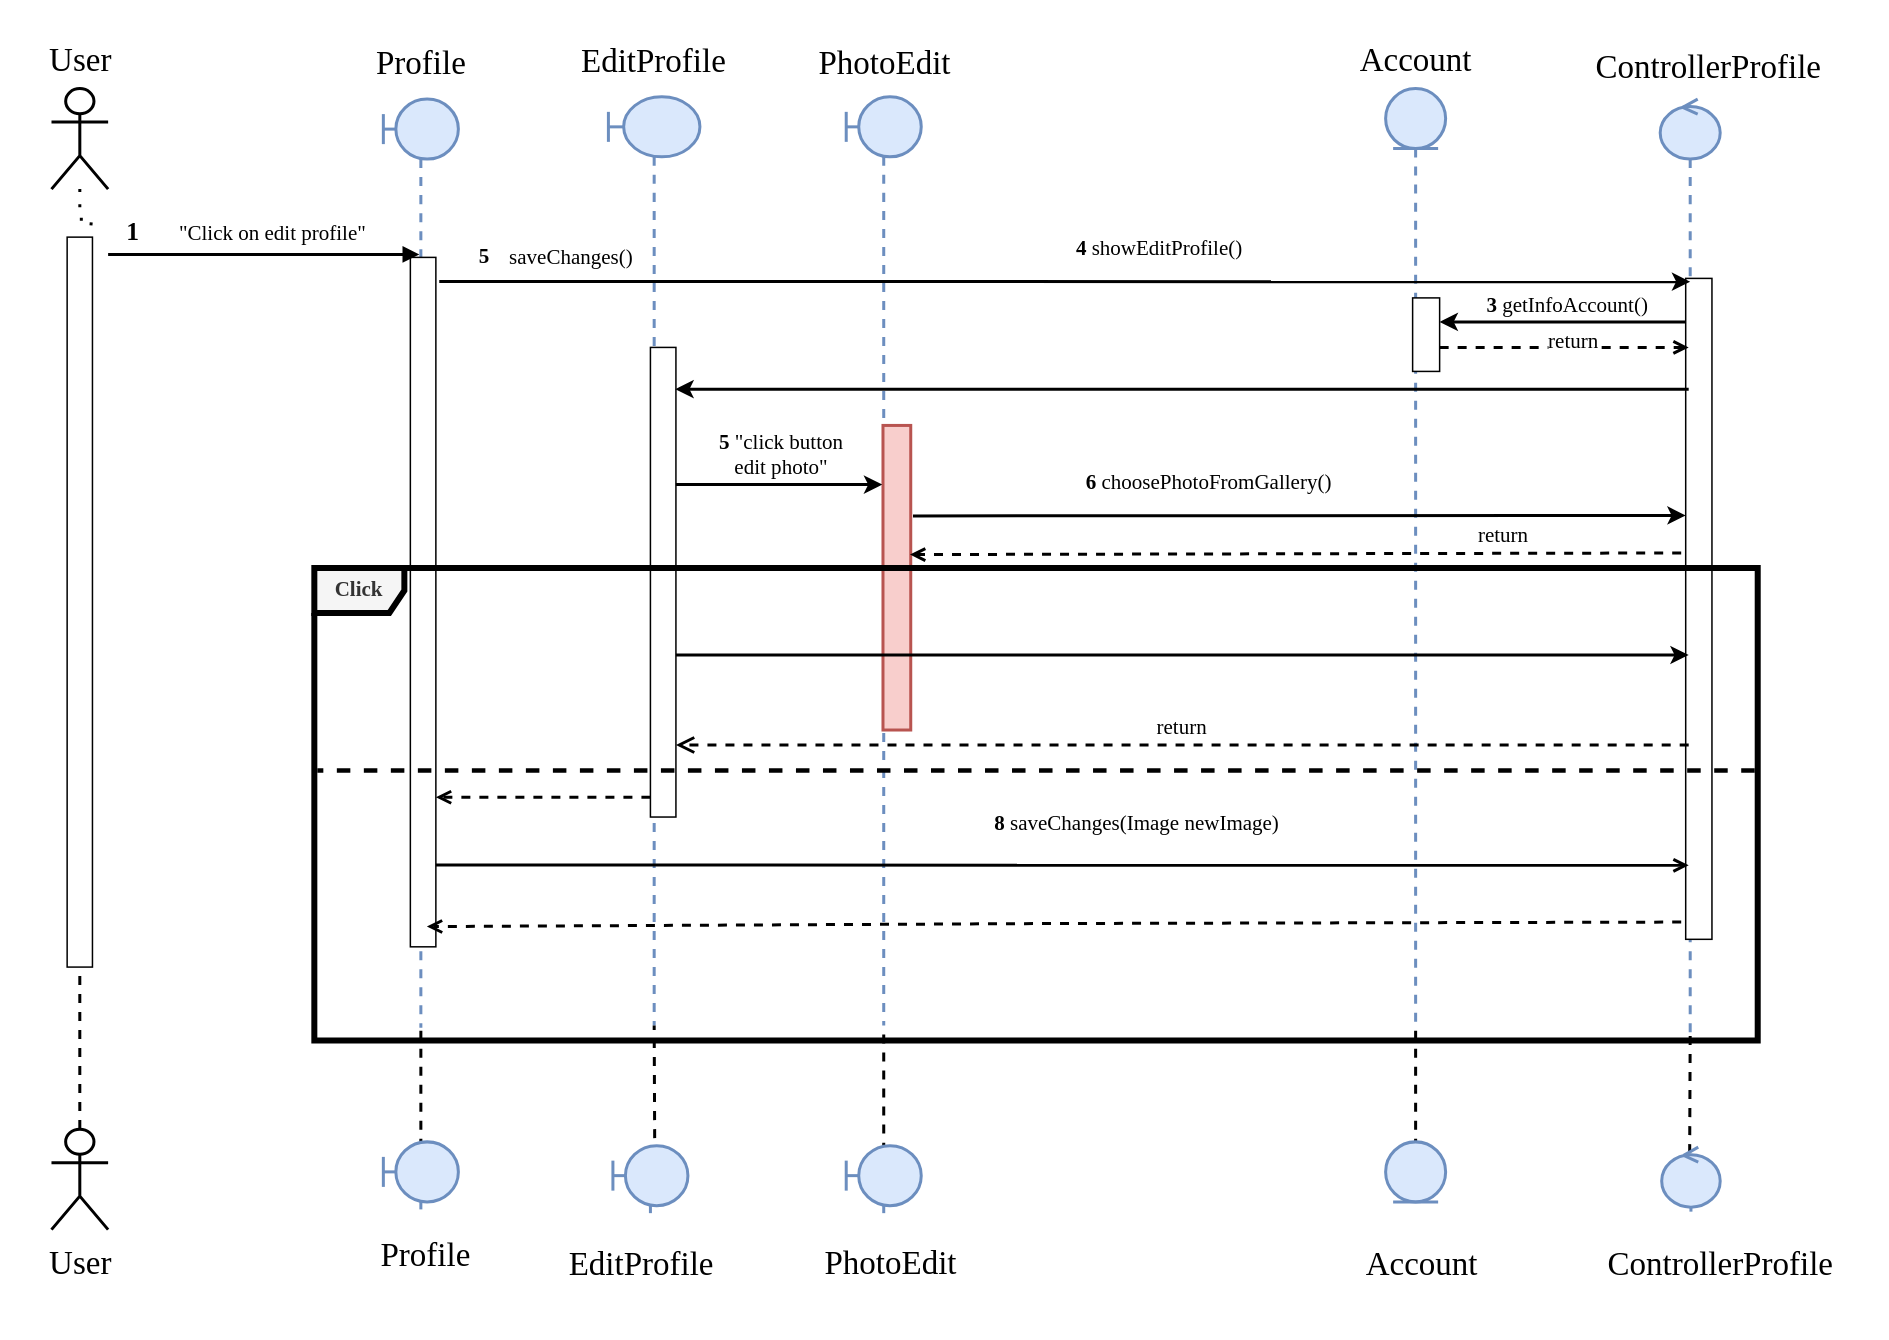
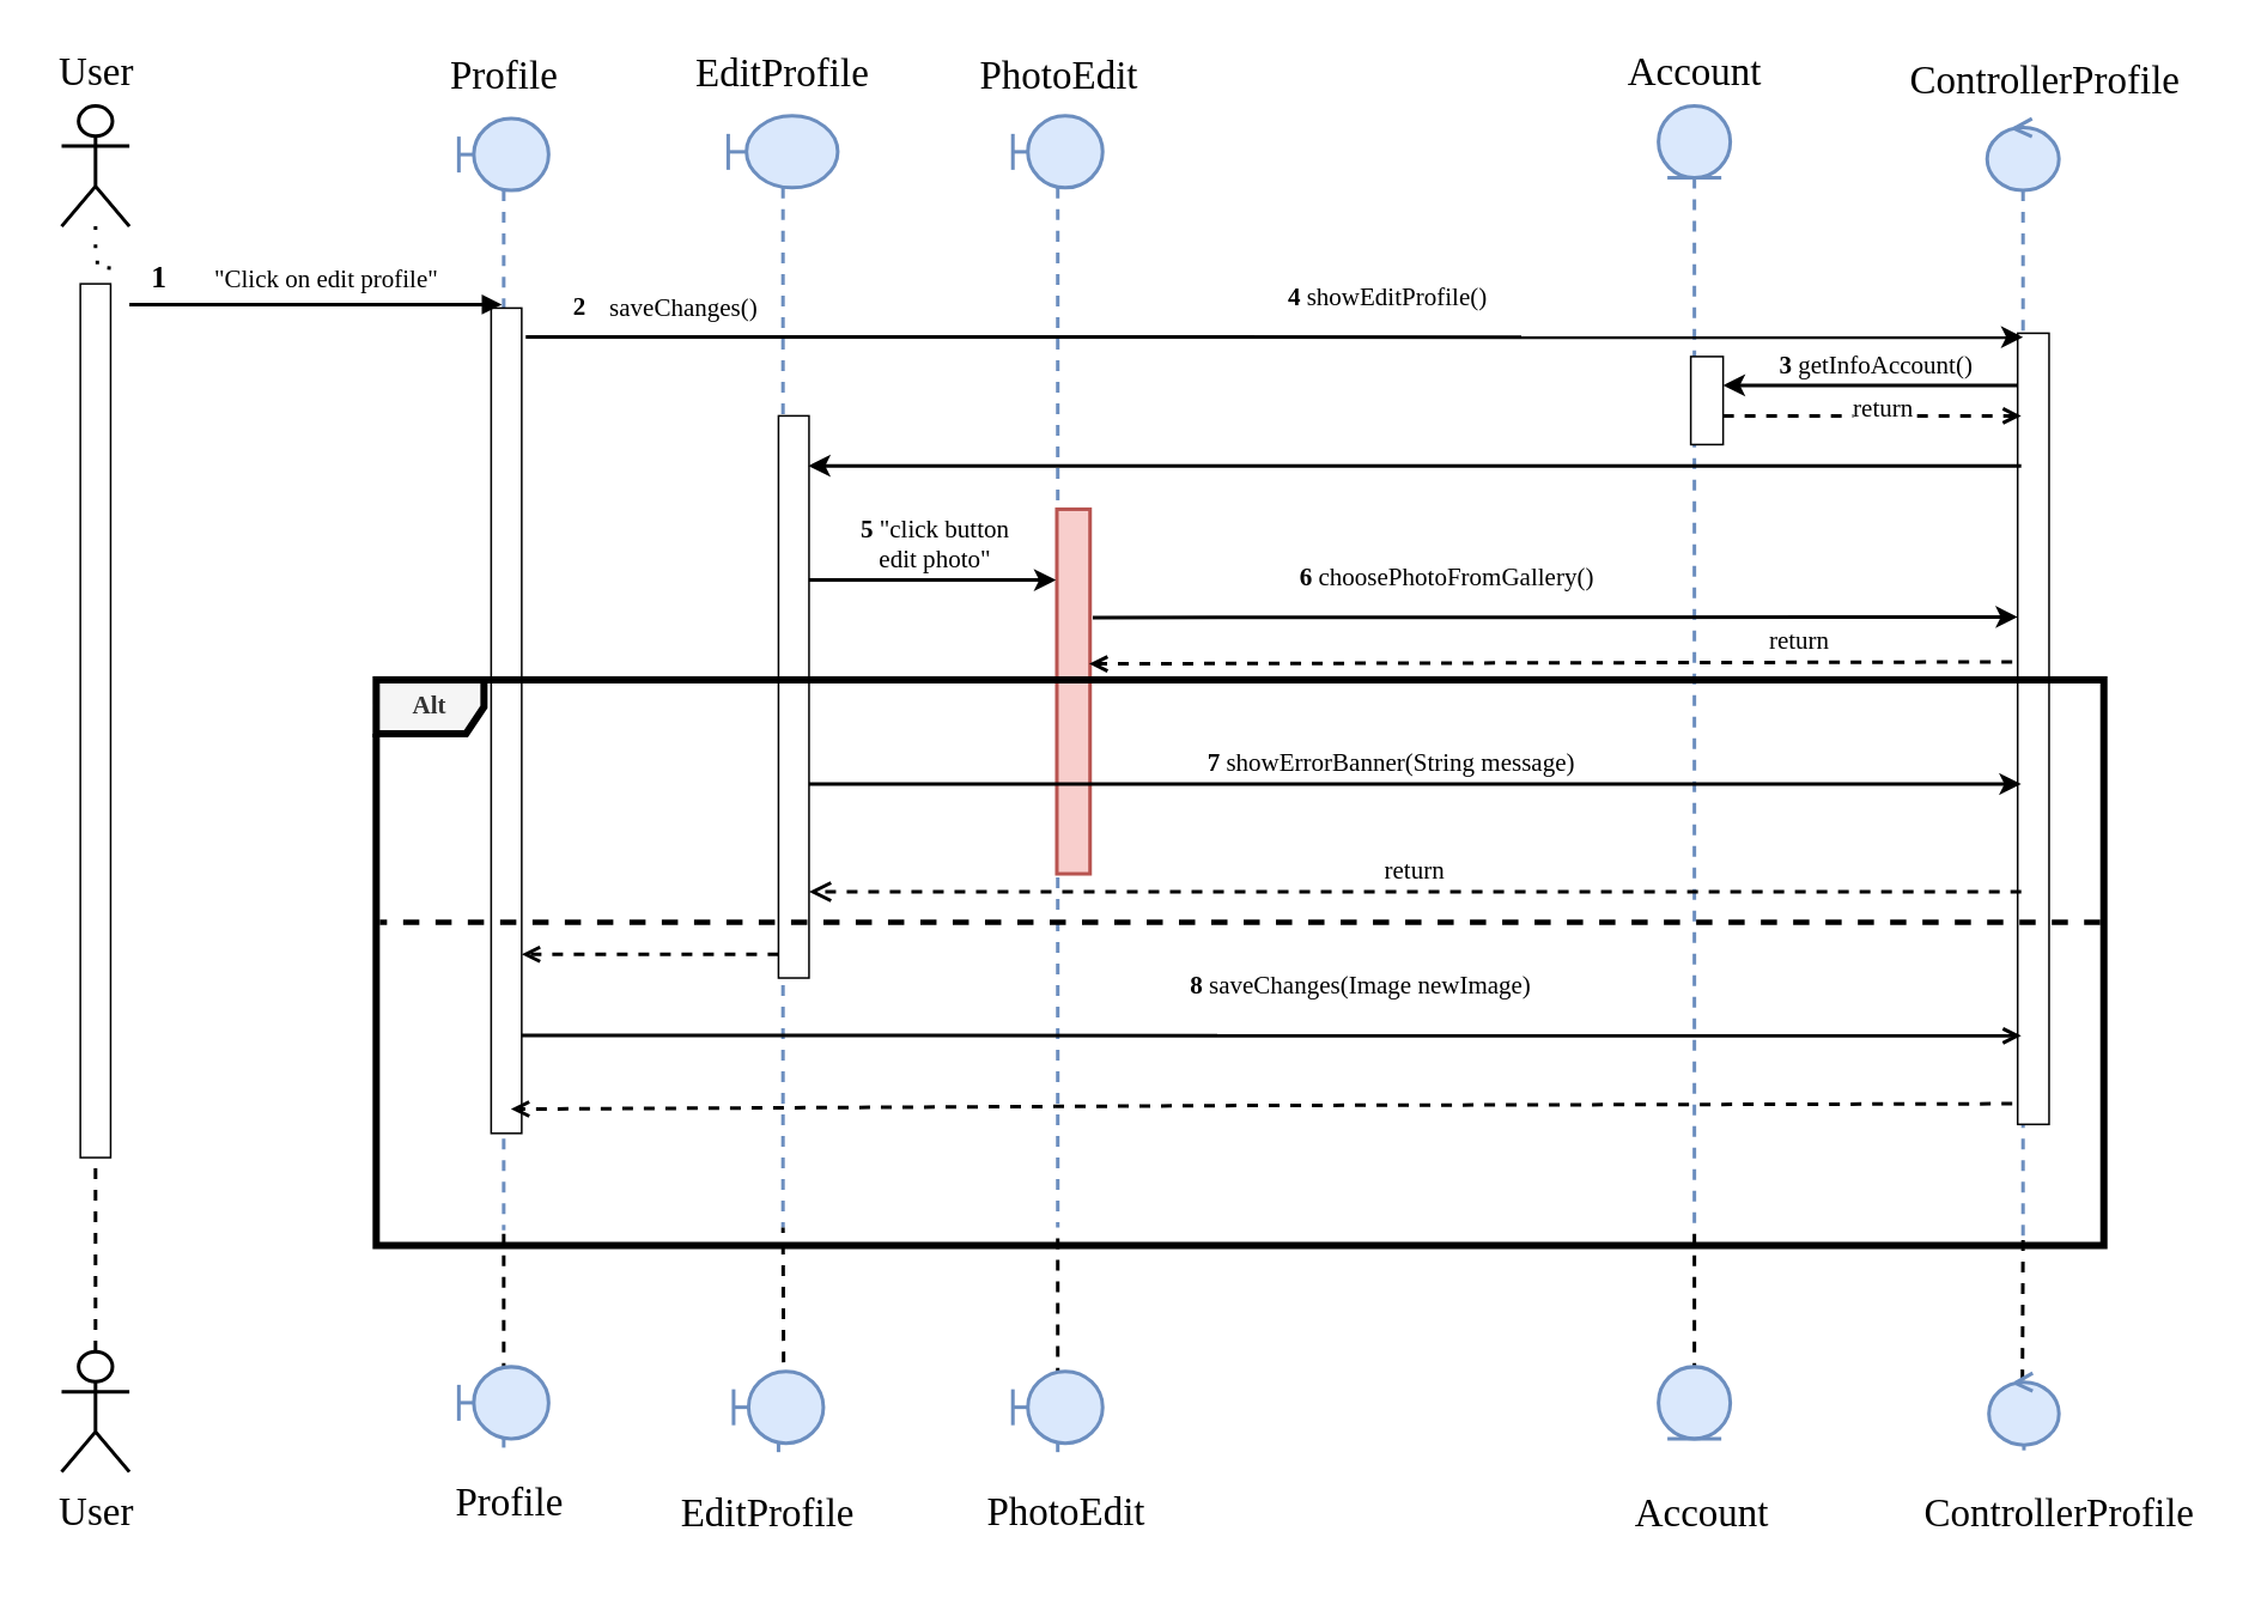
- <mxCell id="24" value="&lt;b&gt;5&lt;/b&gt;" style="text;html=1;align=center;verticalAlign=middle;resizable=0;points=[];autosize=1;strokeColor=none;fillColor=none;fontSize=14;fontFamily=Georgia;" parent="1" vertex="1"><mxGeometry x="308" y="156" width="27" height="29" as="geometry" /></mxCell>
+ <mxCell id="24" value="&lt;b&gt;2&lt;/b&gt;" style="text;html=1;align=center;verticalAlign=middle;resizable=0;points=[];autosize=1;strokeColor=none;fillColor=none;fontSize=14;fontFamily=Georgia;" parent="1" vertex="1"><mxGeometry x="308" y="156" width="27" height="29" as="geometry" /></mxCell>
- <mxCell id="38" value="&lt;b&gt;Click&lt;/b&gt;" style="shape=umlFrame;whiteSpace=wrap;html=1;strokeWidth=4;fontFamily=Georgia;fontSize=14;fillColor=#f5f5f5;fontColor=#333333;strokeColor=#000000;" parent="1" vertex="1"><mxGeometry x="209" y="378" width="962" height="315" as="geometry" /></mxCell>
+ <mxCell id="38" value="&lt;b&gt;Alt&lt;/b&gt;" style="shape=umlFrame;whiteSpace=wrap;html=1;strokeWidth=4;fontFamily=Georgia;fontSize=14;fillColor=#f5f5f5;fontColor=#333333;strokeColor=#000000;" parent="1" vertex="1"><mxGeometry x="209" y="378" width="962" height="315" as="geometry" /></mxCell>
+ <mxCell id="40" value="&lt;b&gt;7 &lt;/b&gt;showErrorBanner(String message)" style="text;html=1;align=center;verticalAlign=middle;resizable=0;points=[];autosize=1;strokeColor=none;fillColor=none;fontSize=14;fontFamily=Georgia;" parent="1" vertex="1"><mxGeometry x="651" y="410" width="245" height="29" as="geometry" /></mxCell>
